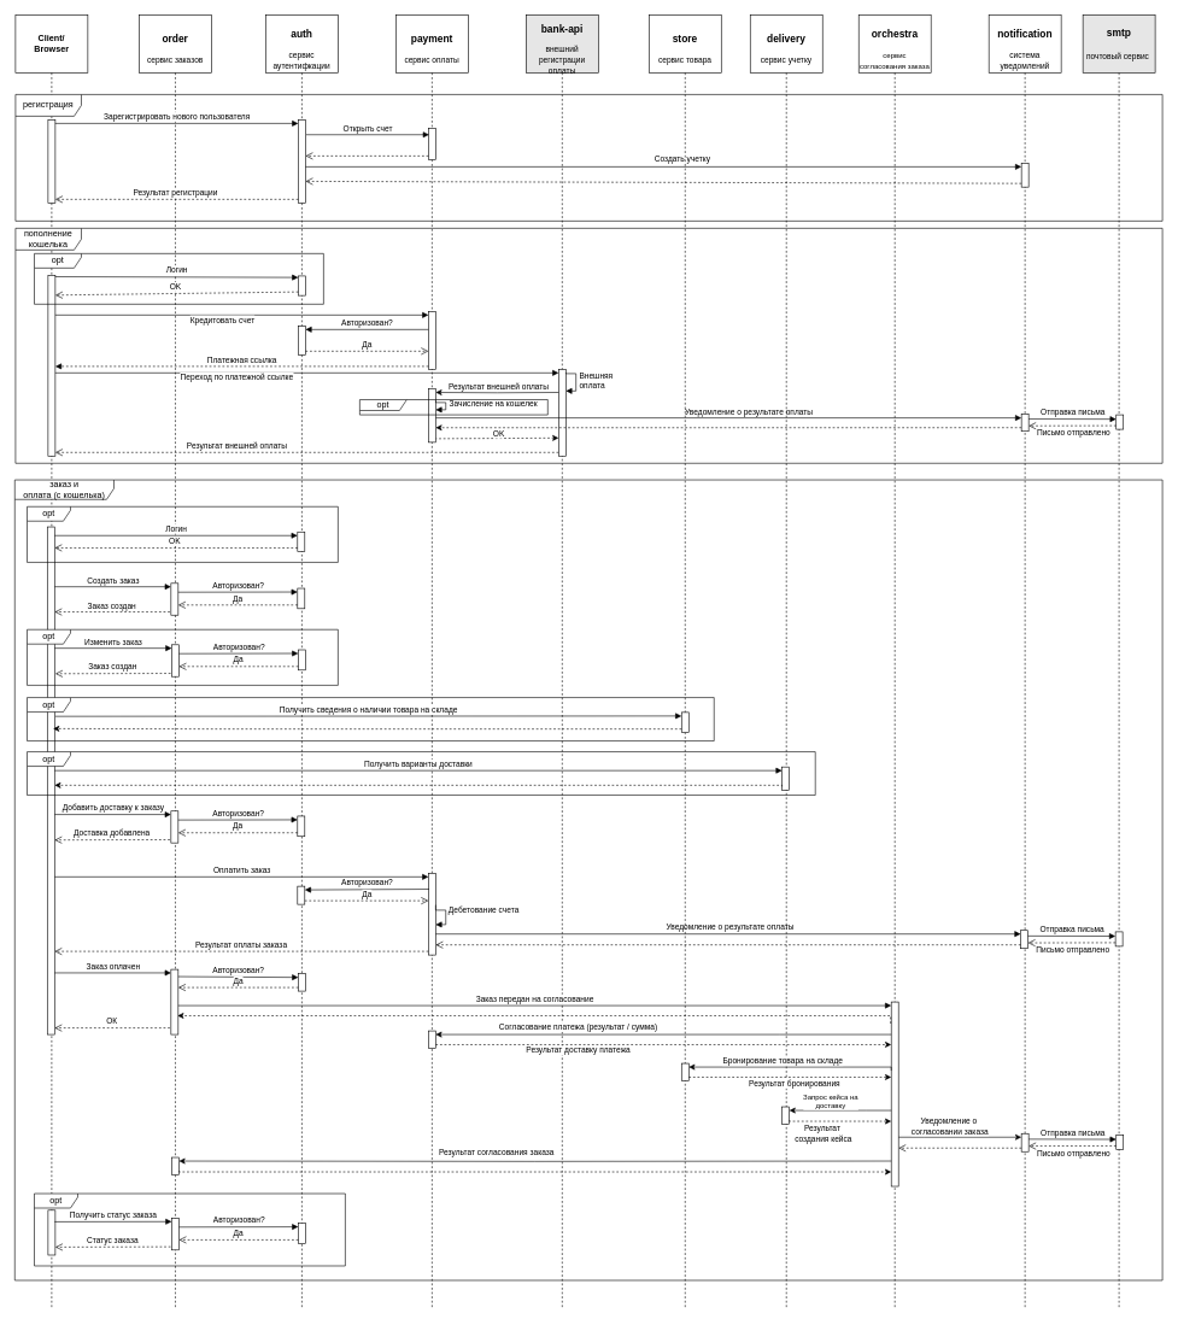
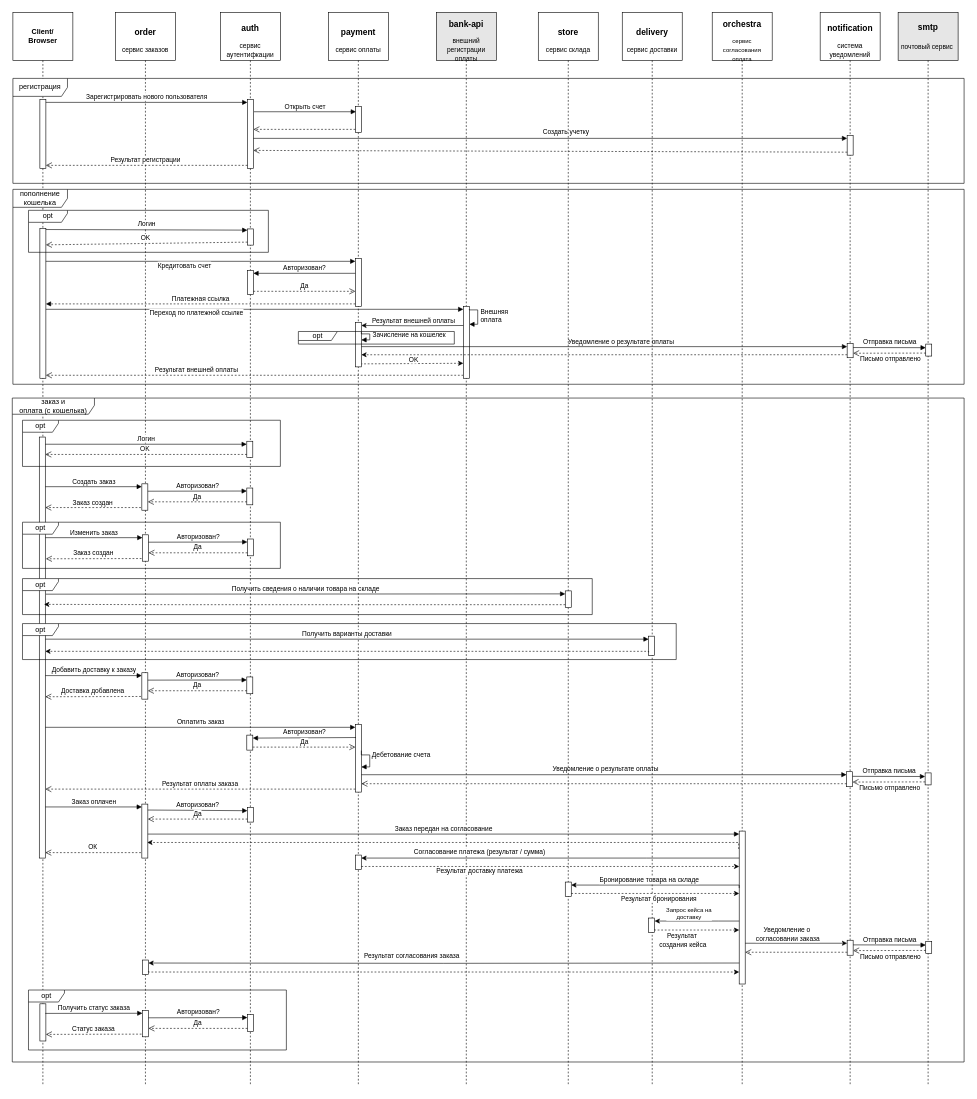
- <mxCell id="84" value="&lt;h3 style=&quot;border-color: var(--border-color);&quot;&gt;store&lt;/h3&gt;&lt;font style=&quot;border-color: var(--border-color); font-size: 11px;&quot;&gt;сервис товара&lt;/font&gt;" style="shape=umlLifeline;perimeter=lifelinePerimeter;whiteSpace=wrap;html=1;container=1;dropTarget=0;collapsible=0;recursiveResize=0;outlineConnect=0;portConstraint=eastwest;newEdgeStyle={&quot;curved&quot;:0,&quot;rounded&quot;:0};size=80;" vertex="1" parent="1"><mxGeometry x="897" y="20" width="100" height="1790" as="geometry" /></mxCell>
+ <mxCell id="84" value="&lt;h3 style=&quot;border-color: var(--border-color);&quot;&gt;store&lt;/h3&gt;&lt;font style=&quot;border-color: var(--border-color); font-size: 11px;&quot;&gt;сервис склада&lt;/font&gt;" style="shape=umlLifeline;perimeter=lifelinePerimeter;whiteSpace=wrap;html=1;container=1;dropTarget=0;collapsible=0;recursiveResize=0;outlineConnect=0;portConstraint=eastwest;newEdgeStyle={&quot;curved&quot;:0,&quot;rounded&quot;:0};size=80;" vertex="1" parent="1"><mxGeometry x="897" y="20" width="100" height="1790" as="geometry" /></mxCell>
- <mxCell id="86" value="&lt;h3 style=&quot;border-color: var(--border-color);&quot;&gt;delivery&lt;/h3&gt;&lt;font style=&quot;border-color: var(--border-color); font-size: 11px;&quot;&gt;сервис учетку&lt;/font&gt;" style="shape=umlLifeline;perimeter=lifelinePerimeter;whiteSpace=wrap;html=1;container=1;dropTarget=0;collapsible=0;recursiveResize=0;outlineConnect=0;portConstraint=eastwest;newEdgeStyle={&quot;curved&quot;:0,&quot;rounded&quot;:0};size=80;" vertex="1" parent="1"><mxGeometry x="1037" y="20" width="100" height="1790" as="geometry" /></mxCell>
+ <mxCell id="86" value="&lt;h3 style=&quot;border-color: var(--border-color);&quot;&gt;delivery&lt;/h3&gt;&lt;font style=&quot;border-color: var(--border-color); font-size: 11px;&quot;&gt;сервис доставки&lt;/font&gt;" style="shape=umlLifeline;perimeter=lifelinePerimeter;whiteSpace=wrap;html=1;container=1;dropTarget=0;collapsible=0;recursiveResize=0;outlineConnect=0;portConstraint=eastwest;newEdgeStyle={&quot;curved&quot;:0,&quot;rounded&quot;:0};size=80;" vertex="1" parent="1"><mxGeometry x="1037" y="20" width="100" height="1790" as="geometry" /></mxCell>
- <mxCell id="111" value="&lt;h3 style=&quot;border-color: var(--border-color);&quot;&gt;orchestra&lt;/h3&gt;&lt;font style=&quot;font-size: 10px;&quot;&gt;сервис согласования заказа&lt;/font&gt;" style="shape=umlLifeline;perimeter=lifelinePerimeter;whiteSpace=wrap;html=1;container=1;dropTarget=0;collapsible=0;recursiveResize=0;outlineConnect=0;portConstraint=eastwest;newEdgeStyle={&quot;curved&quot;:0,&quot;rounded&quot;:0};size=80;" vertex="1" parent="1"><mxGeometry x="1187" y="20" width="100" height="1790" as="geometry" /></mxCell>
+ <mxCell id="111" value="&lt;h3 style=&quot;border-color: var(--border-color);&quot;&gt;orchestra&lt;/h3&gt;&lt;font style=&quot;font-size: 10px;&quot;&gt;сервис согласования оплата&lt;/font&gt;" style="shape=umlLifeline;perimeter=lifelinePerimeter;whiteSpace=wrap;html=1;container=1;dropTarget=0;collapsible=0;recursiveResize=0;outlineConnect=0;portConstraint=eastwest;newEdgeStyle={&quot;curved&quot;:0,&quot;rounded&quot;:0};size=80;" vertex="1" parent="1"><mxGeometry x="1187" y="20" width="100" height="1790" as="geometry" /></mxCell>
